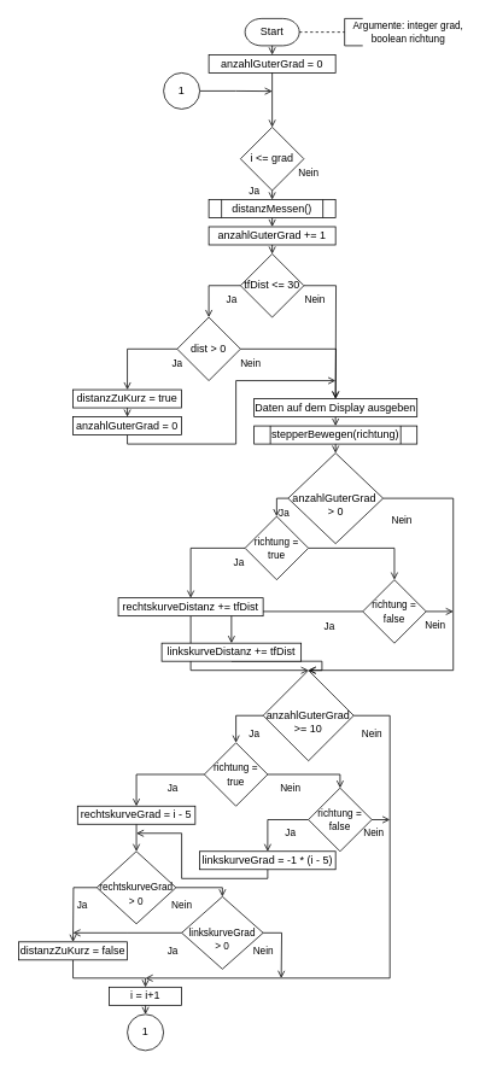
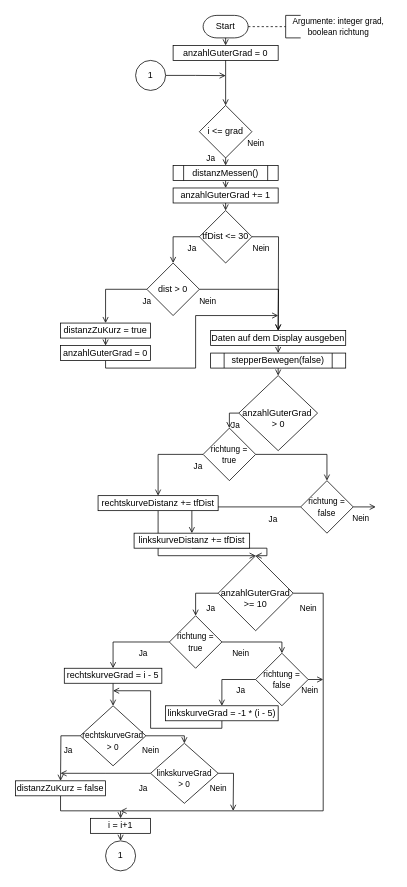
- <mxCell id="7" value="stepperBewegen(richtung)" style="shape=process;whiteSpace=wrap;html=1;backgroundOutline=1;rounded=0;strokeColor=default;strokeWidth=1;labelBackgroundColor=none;labelBorderColor=none;" parent="1" vertex="1"><mxGeometry x="280" y="470" width="180" height="20" as="geometry" /></mxCell>
+ <mxCell id="7" value="stepperBewegen(false)" style="shape=process;whiteSpace=wrap;html=1;backgroundOutline=1;rounded=0;strokeColor=default;strokeWidth=1;labelBackgroundColor=none;labelBorderColor=none;" parent="1" vertex="1"><mxGeometry x="280" y="470" width="180" height="20" as="geometry" /></mxCell>
- <mxCell id="27" style="edgeStyle=orthogonalEdgeStyle;rounded=0;orthogonalLoop=1;jettySize=auto;html=1;exitX=1;exitY=0.5;exitDx=0;exitDy=0;exitPerimeter=0;entryX=0.5;entryY=0;entryDx=0;entryDy=0;entryPerimeter=0;labelBackgroundColor=none;labelBorderColor=none;endArrow=open;endFill=0;" parent="1" source="29" target="48" edge="1"><mxGeometry relative="1" as="geometry"><Array as="points"><mxPoint x="500" y="550" /><mxPoint x="500" y="740" /></Array></mxGeometry></mxCell>
- <mxCell id="28" value="Nein" style="edgeLabel;html=1;align=center;verticalAlign=middle;resizable=0;points=[];fontSize=11;fontFamily=Helvetica;fontColor=default;" parent="27" vertex="1" connectable="0"><mxGeometry x="-0.936" relative="1" as="geometry"><mxPoint x="6" y="23" as="offset" /></mxGeometry></mxCell>
